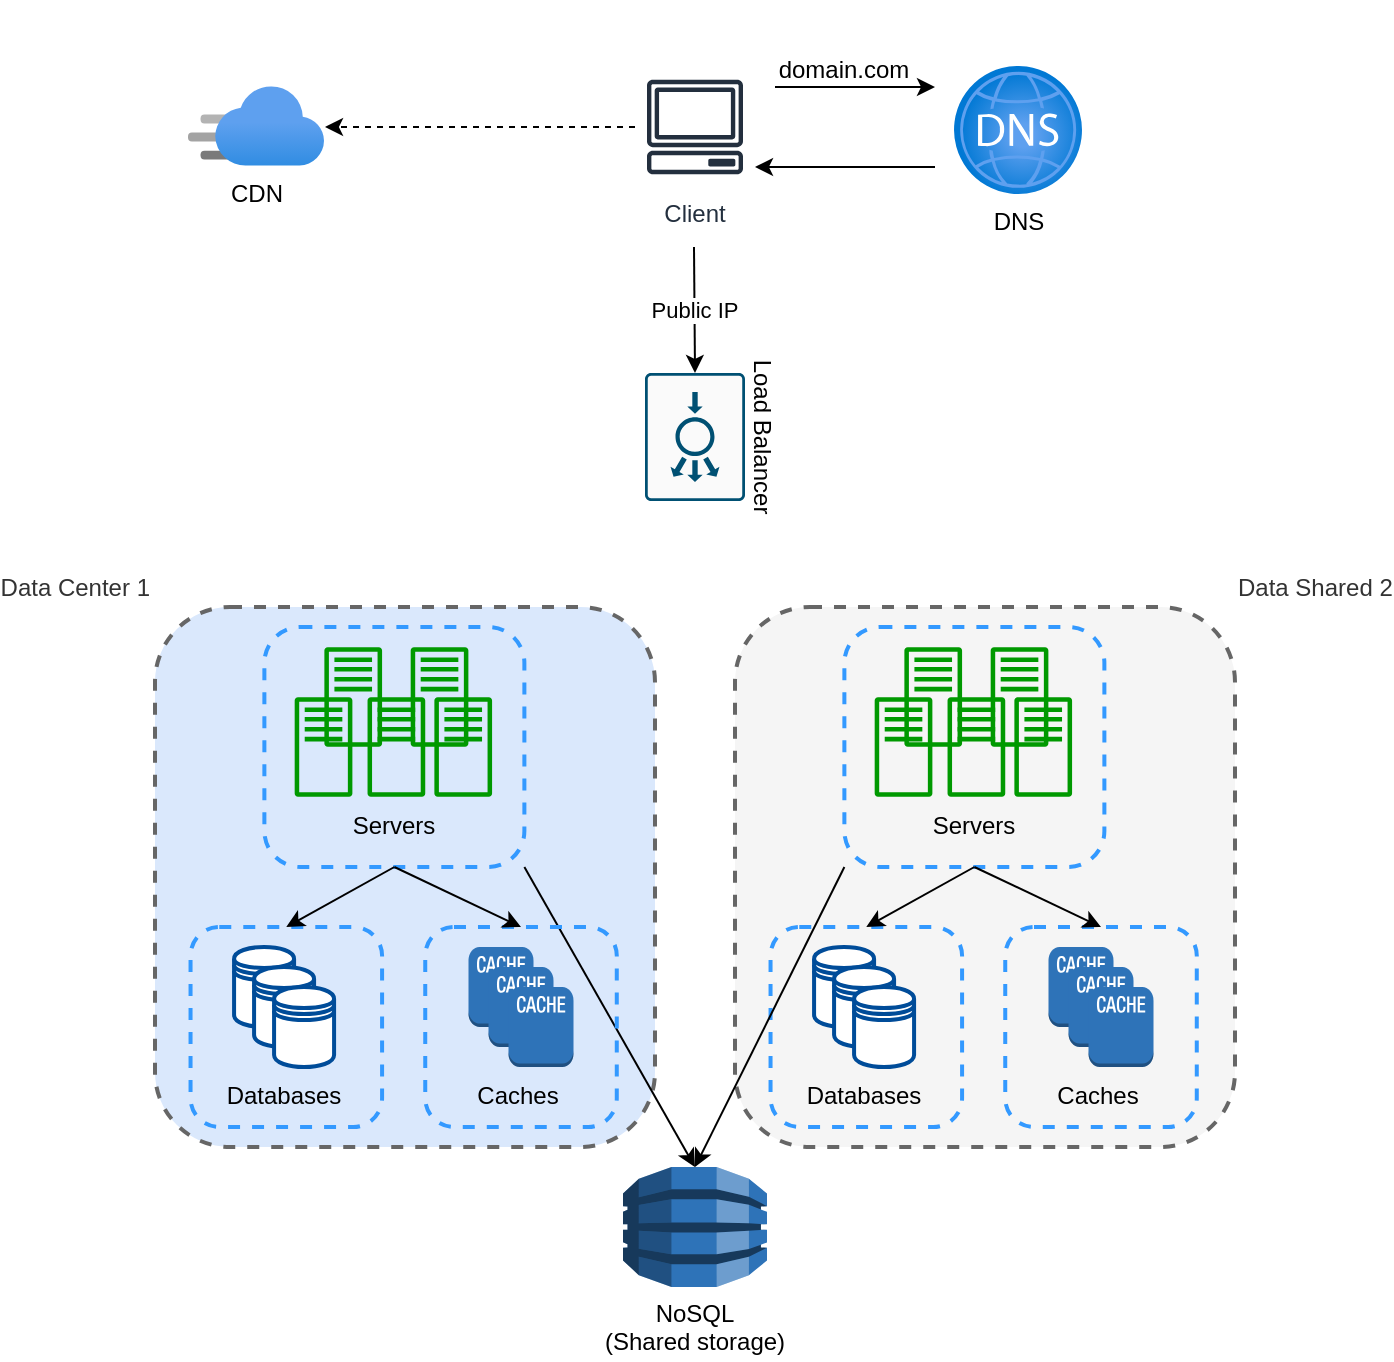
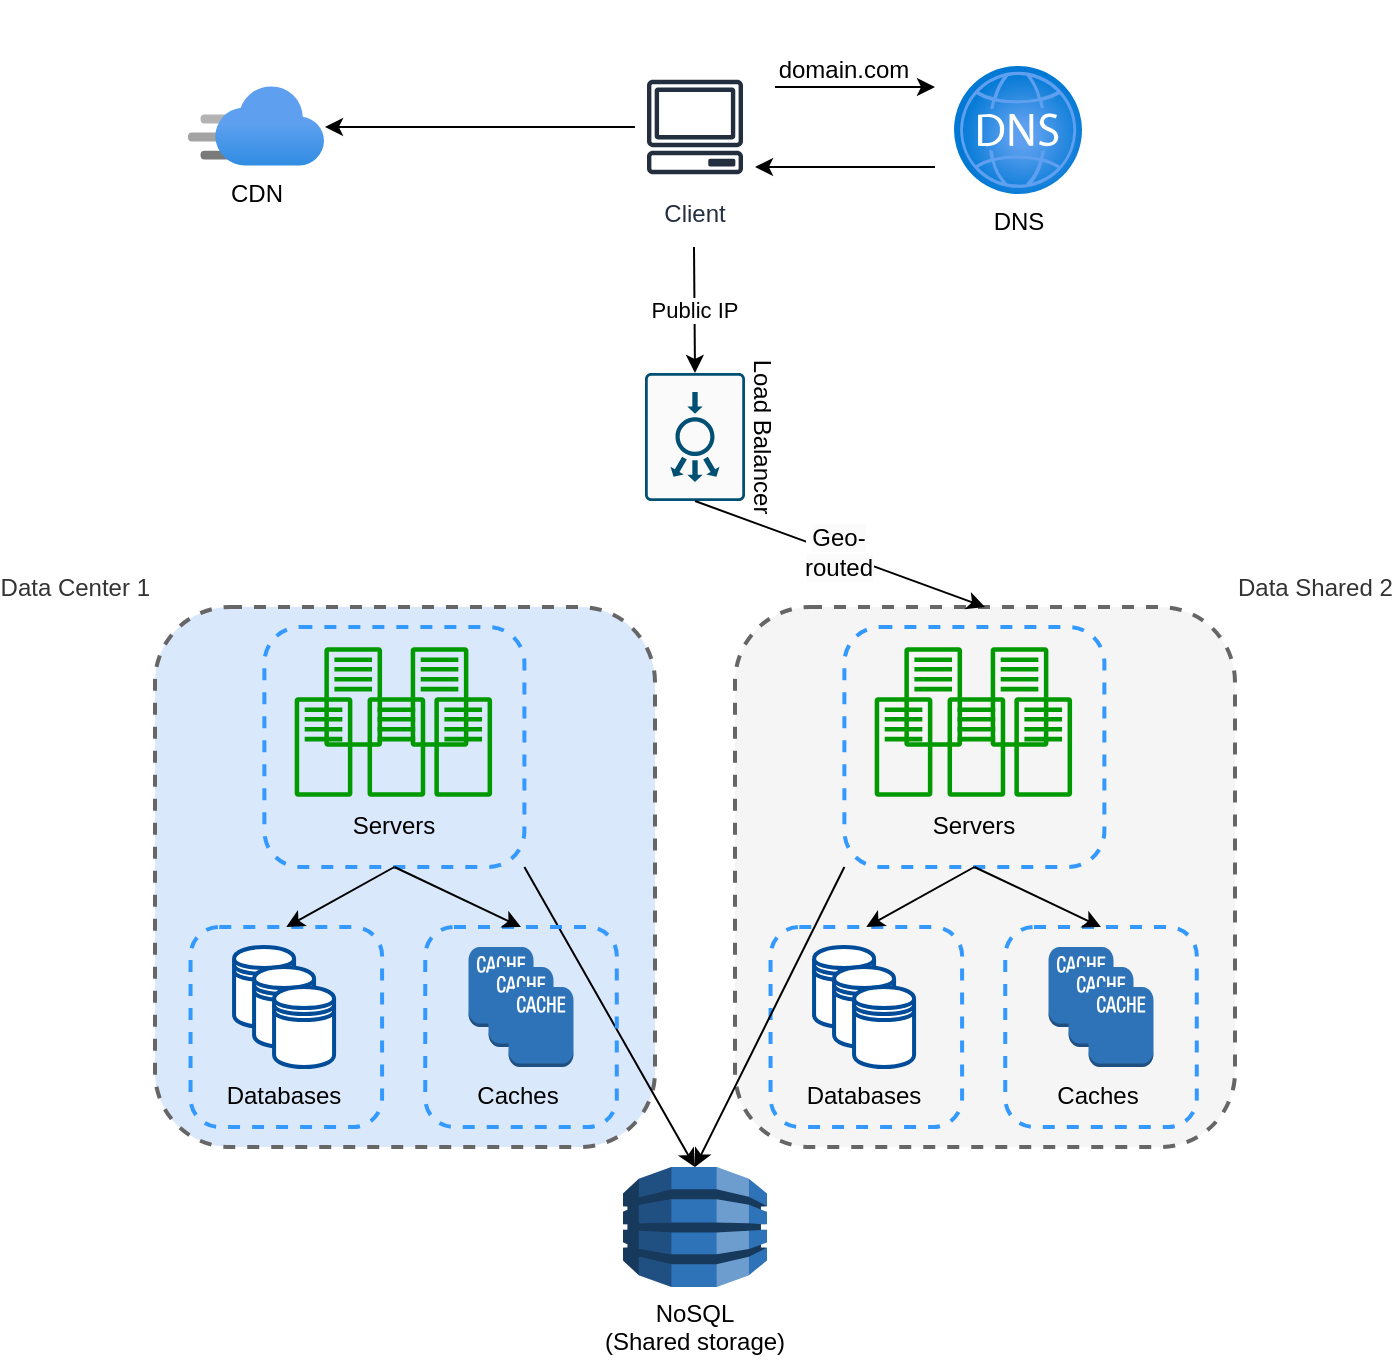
- <mxCell id="13" value="" style="endArrow=classic;html=1;rounded=0;dashed=1;" parent="1" source="5" target="12" edge="1"><mxGeometry width="50" height="50" relative="1" as="geometry"><mxPoint x="310" y="413" as="sourcePoint" /><mxPoint x="360" y="363" as="targetPoint" /></mxGeometry></mxCell>
+ <mxCell id="13" value="" style="endArrow=classic;html=1;rounded=0;" parent="1" source="5" target="12" edge="1"><mxGeometry width="50" height="50" relative="1" as="geometry"><mxPoint x="310" y="413" as="sourcePoint" /><mxPoint x="360" y="363" as="targetPoint" /></mxGeometry></mxCell>
+ <mxCell id="49" value="&lt;span style=&quot;font-size: 12px; text-wrap: wrap; background-color: rgb(251, 251, 251);&quot;&gt;Geo-routed&lt;/span&gt;" style="endArrow=classic;html=1;rounded=0;entryX=0.5;entryY=0;entryDx=0;entryDy=0;exitX=1;exitY=0.5;exitDx=0;exitDy=0;exitPerimeter=0;" edge="1" parent="1" source="11" target="31"><mxGeometry width="50" height="50" relative="1" as="geometry"><mxPoint x="300" y="260" as="sourcePoint" /><mxPoint x="155" y="313" as="targetPoint" /></mxGeometry></mxCell>
